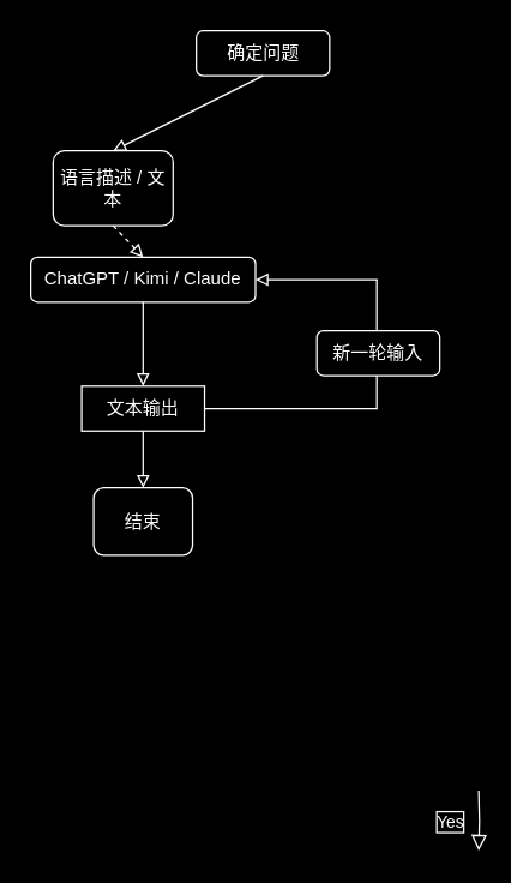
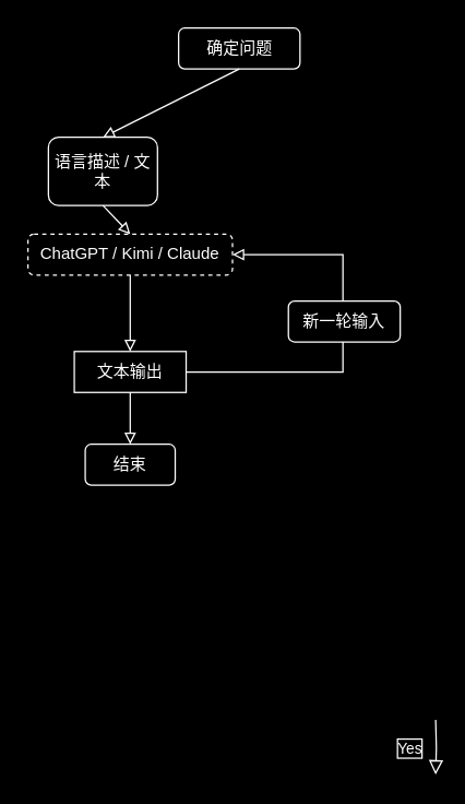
- <mxCell id="9" value="" style="endArrow=block;html=1;rounded=0;strokeColor=#FFFFFF;endFill=0;exitX=0.5;exitY=1;exitDx=0;exitDy=0;entryX=0.5;entryY=0;entryDx=0;entryDy=0;dashed=1;" edge="1" parent="1" source="5" target="6"><mxGeometry width="50" height="50" relative="1" as="geometry"><mxPoint x="264" y="11" as="sourcePoint" /><mxPoint x="245" y="81" as="targetPoint" /></mxGeometry></mxCell>
+ <mxCell id="9" value="" style="endArrow=block;html=1;rounded=0;strokeColor=#FFFFFF;endFill=0;exitX=0.5;exitY=1;exitDx=0;exitDy=0;entryX=0.5;entryY=0;entryDx=0;entryDy=0;" edge="1" parent="1" source="5" target="6"><mxGeometry width="50" height="50" relative="1" as="geometry"><mxPoint x="264" y="11" as="sourcePoint" /><mxPoint x="245" y="81" as="targetPoint" /></mxGeometry></mxCell>
- <mxCell id="6" value="ChatGPT / Kimi / Claude" style="rounded=1;whiteSpace=wrap;html=1;fillColor=#000000;strokeColor=#FFFFFF;fontColor=#FFFFFF;" vertex="1" parent="1"><mxGeometry x="20" y="171" width="150" height="30" as="geometry" /></mxCell>
+ <mxCell id="6" value="ChatGPT / Kimi / Claude" style="rounded=1;whiteSpace=wrap;html=1;fillColor=#000000;strokeColor=#FFFFFF;fontColor=#FFFFFF;dashed=1;" vertex="1" parent="1"><mxGeometry x="20" y="171" width="150" height="30" as="geometry" /></mxCell>
- <mxCell id="8" value="结束" style="rounded=1;whiteSpace=wrap;html=1;fillColor=#000000;strokeColor=#FFFFFF;fontColor=#FFFFFF;" vertex="1" parent="1"><mxGeometry x="62" y="325" width="66" height="45" as="geometry" /></mxCell>
+ <mxCell id="8" value="结束" style="rounded=1;whiteSpace=wrap;html=1;fillColor=#000000;strokeColor=#FFFFFF;fontColor=#FFFFFF;" vertex="1" parent="1"><mxGeometry x="62" y="325" width="66" height="30" as="geometry" /></mxCell>
